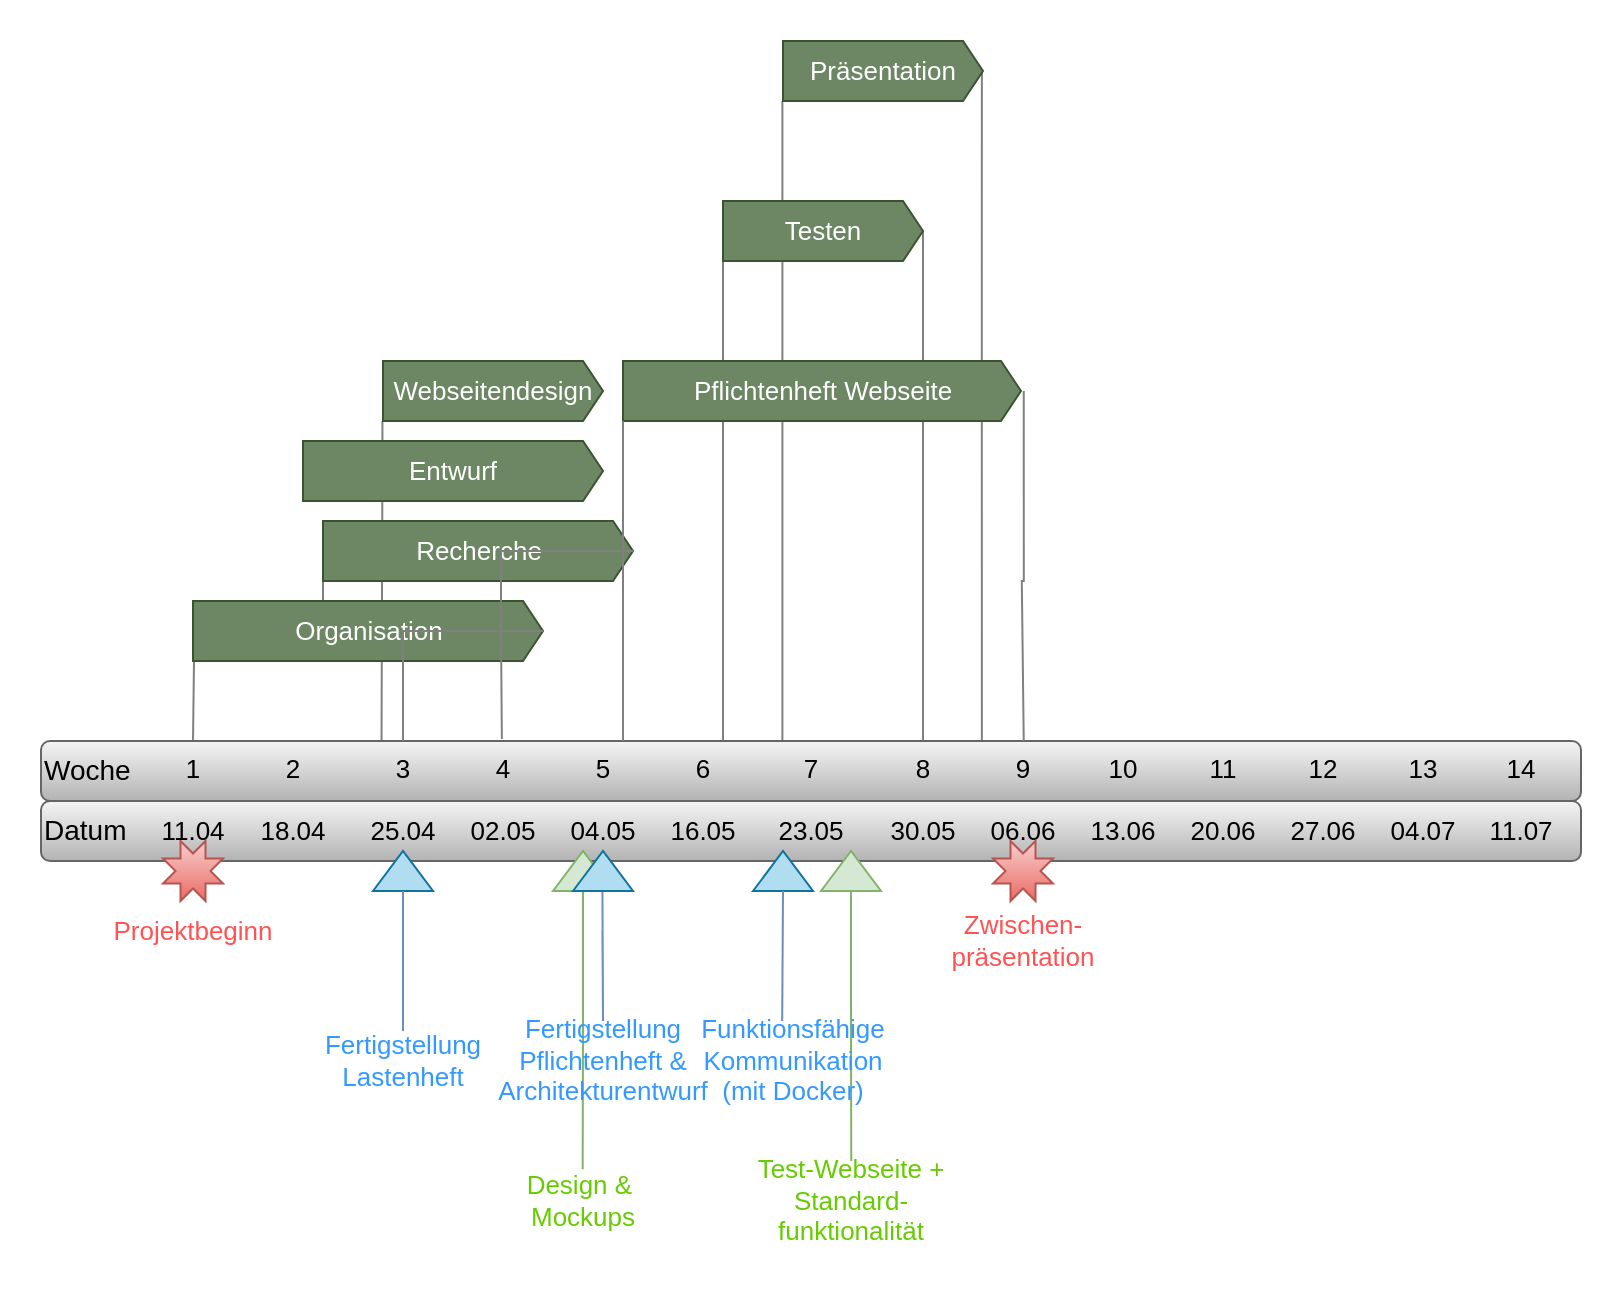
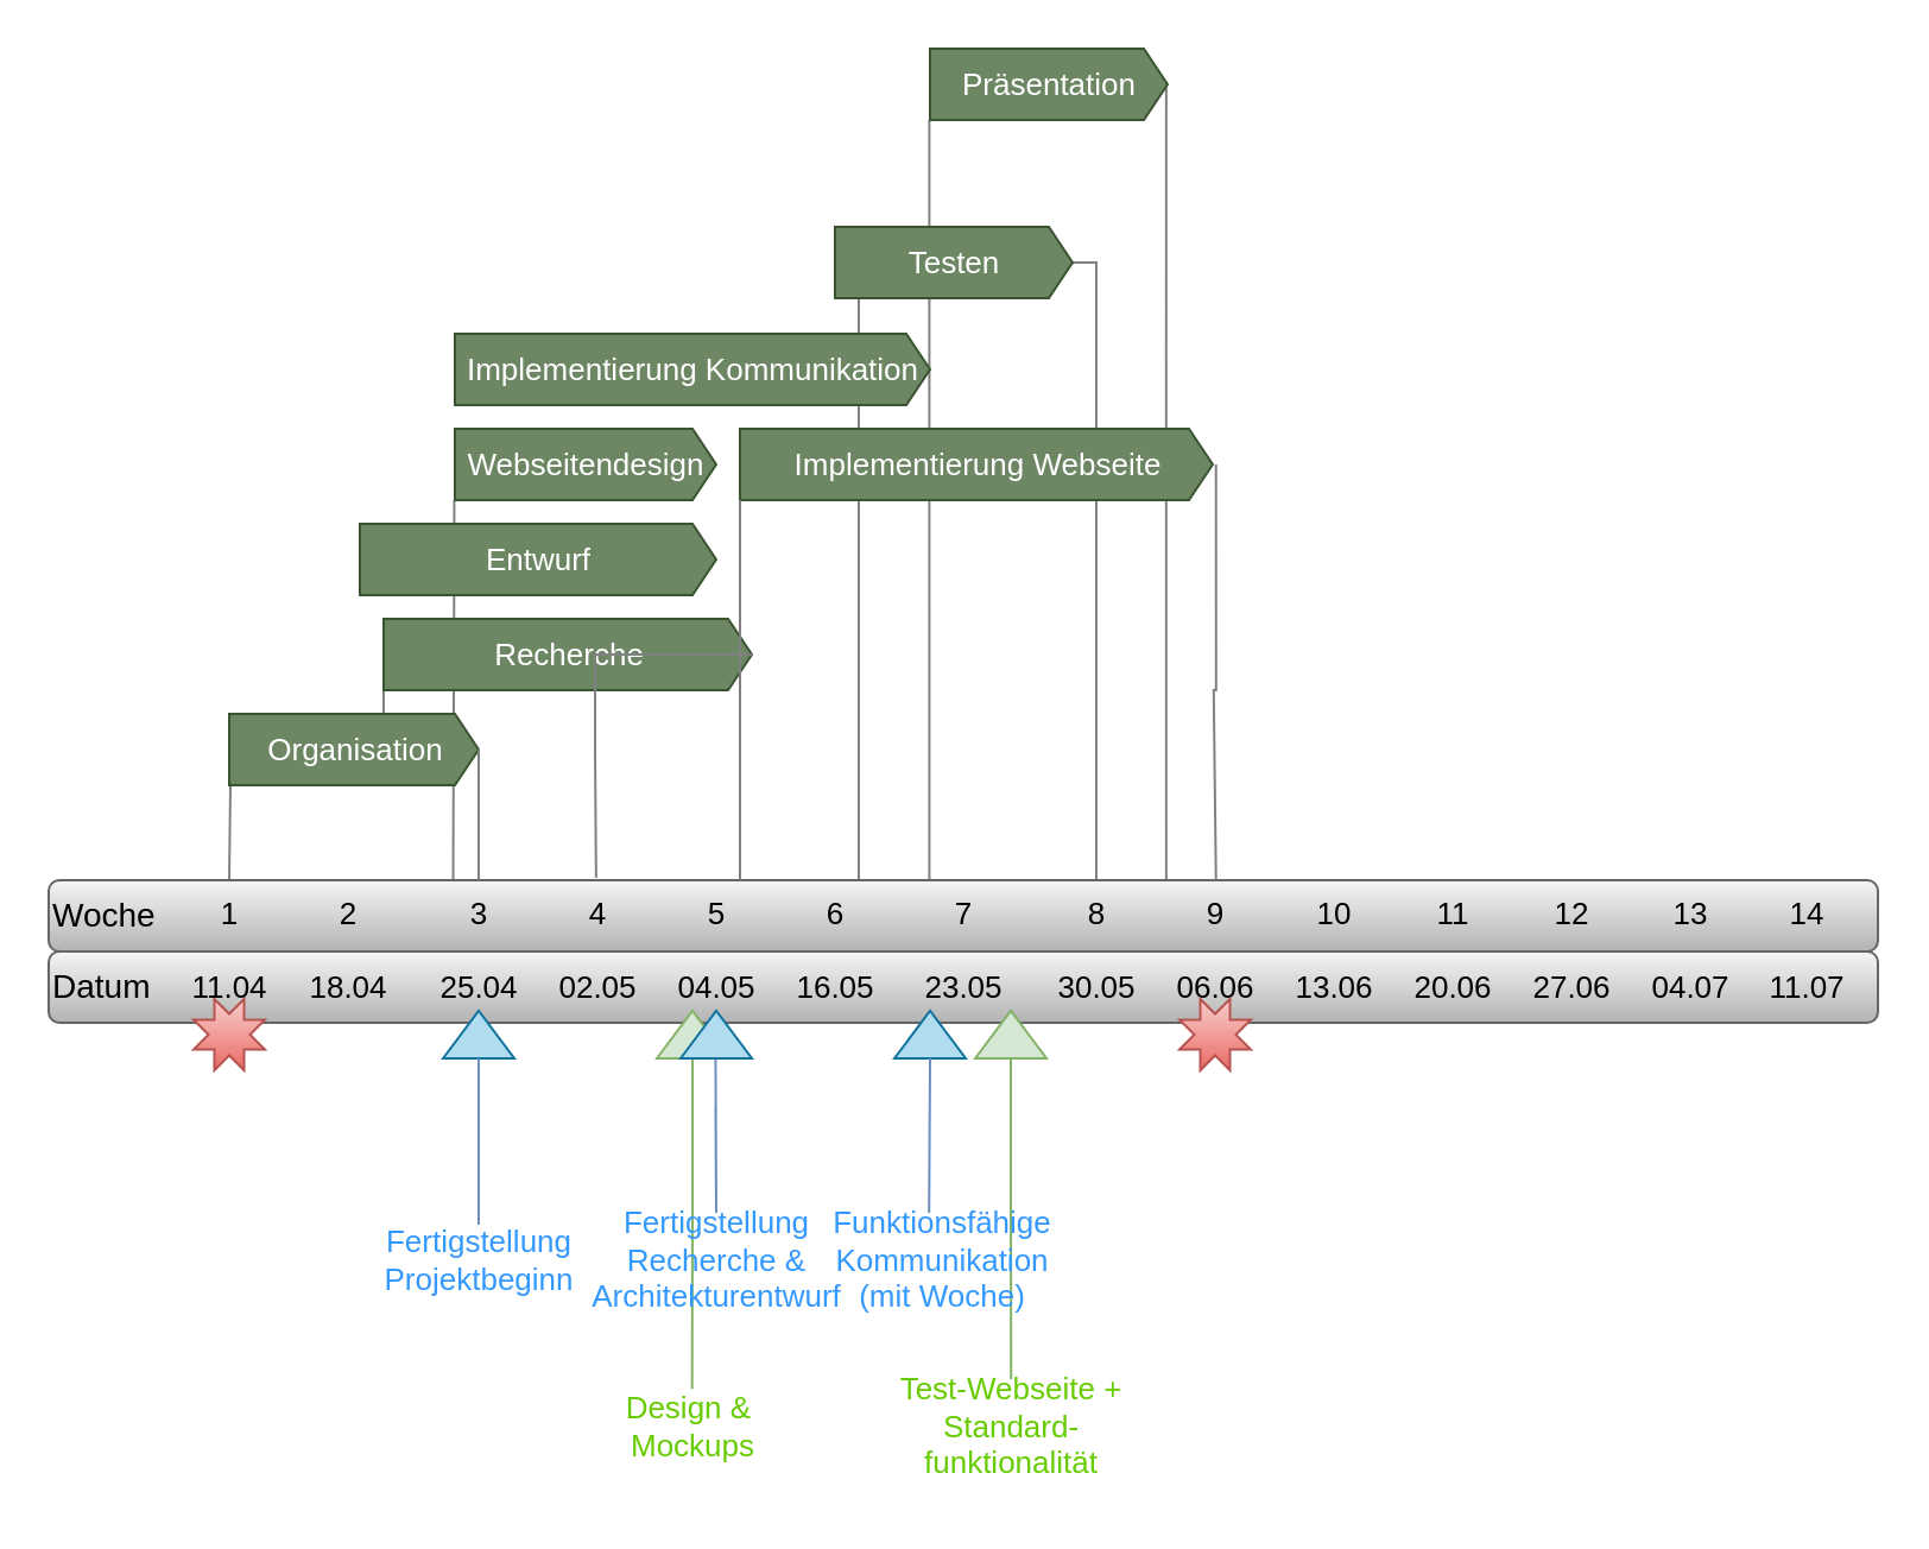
- <mxCell id="34" value="Testen" style="html=1;shadow=0;dashed=0;align=center;verticalAlign=middle;shape=mxgraph.arrows2.arrow;dy=0;dx=10;notch=0;fillColor=#6d8764;fontColor=#ffffff;strokeColor=#3A5431;fontSize=13;" vertex="1" parent="1"><mxGeometry x="361" y="100" width="100" height="30" as="geometry" /></mxCell>
+ <mxCell id="34" value="Testen" style="html=1;shadow=0;dashed=0;align=center;verticalAlign=middle;shape=mxgraph.arrows2.arrow;dy=0;dx=10;notch=0;fillColor=#6d8764;fontColor=#ffffff;strokeColor=#3A5431;fontSize=13;" vertex="1" parent="1"><mxGeometry x="351" y="95" width="100" height="30" as="geometry" /></mxCell>
+ <mxCell id="31" value="Implementierung Kommunikation" style="html=1;shadow=0;dashed=0;align=center;verticalAlign=middle;shape=mxgraph.arrows2.arrow;dy=0;dx=10;notch=0;fillColor=#6d8764;fontColor=#ffffff;strokeColor=#3A5431;fontSize=13;" vertex="1" parent="1"><mxGeometry x="191" y="140" width="200" height="30" as="geometry" /></mxCell>
- <mxCell id="35" value="Pflichtenheft Webseite" style="html=1;shadow=0;dashed=0;align=center;verticalAlign=middle;shape=mxgraph.arrows2.arrow;dy=0;dx=10;notch=0;fillColor=#6d8764;fontColor=#ffffff;strokeColor=#3A5431;fontSize=13;" vertex="1" parent="1"><mxGeometry x="311" y="180" width="199" height="30" as="geometry" /></mxCell>
+ <mxCell id="35" value="Implementierung Webseite" style="html=1;shadow=0;dashed=0;align=center;verticalAlign=middle;shape=mxgraph.arrows2.arrow;dy=0;dx=10;notch=0;fillColor=#6d8764;fontColor=#ffffff;strokeColor=#3A5431;fontSize=13;" vertex="1" parent="1"><mxGeometry x="311" y="180" width="199" height="30" as="geometry" /></mxCell>
- <mxCell id="26" value="Organisation" style="html=1;shadow=0;dashed=0;align=center;verticalAlign=middle;shape=mxgraph.arrows2.arrow;dy=0;dx=10;notch=0;fillColor=#6d8764;fontColor=#ffffff;strokeColor=#3A5431;fontSize=13;" vertex="1" parent="1"><mxGeometry x="96" y="300" width="175" height="30" as="geometry" /></mxCell>
+ <mxCell id="26" value="Organisation" style="html=1;shadow=0;dashed=0;align=center;verticalAlign=middle;shape=mxgraph.arrows2.arrow;dy=0;dx=10;notch=0;fillColor=#6d8764;fontColor=#ffffff;strokeColor=#3A5431;fontSize=13;" vertex="1" parent="1"><mxGeometry x="96" y="300" width="105" height="30" as="geometry" /></mxCell>
- <mxCell id="14" value="&lt;font color=&quot;#ff5353&quot; style=&quot;font-size: 13px;&quot;&gt;Projektbeginn&lt;/font&gt;" style="text;html=1;align=center;verticalAlign=middle;resizable=0;points=[];autosize=1;strokeColor=none;fillColor=none;fontSize=13;" vertex="1" parent="1"><mxGeometry x="46" y="450" width="100" height="30" as="geometry" /></mxCell>
- <mxCell id="46" value="&lt;div style=&quot;font-size: 13px;&quot;&gt;&lt;font color=&quot;#ff5353&quot; style=&quot;font-size: 13px;&quot;&gt;Zwischen-&lt;/font&gt;&lt;/div&gt;&lt;div style=&quot;font-size: 13px;&quot;&gt;&lt;font color=&quot;#ff5353&quot; style=&quot;font-size: 13px;&quot;&gt;präsentation&lt;br style=&quot;font-size: 13px;&quot;&gt;&lt;/font&gt;&lt;/div&gt;" style="text;html=1;align=center;verticalAlign=middle;resizable=0;points=[];autosize=1;strokeColor=none;fillColor=none;fontSize=13;" vertex="1" parent="1"><mxGeometry x="461" y="450" width="100" height="40" as="geometry" /></mxCell>
- <mxCell id="43" value="&lt;div style=&quot;font-size: 13px;&quot;&gt;&lt;font color=&quot;#3399ff&quot; style=&quot;font-size: 13px;&quot;&gt;Fertigstellung&lt;/font&gt;&lt;/div&gt;&lt;div style=&quot;font-size: 13px;&quot;&gt;&lt;font color=&quot;#3399ff&quot; style=&quot;font-size: 13px;&quot;&gt;Lastenheft&lt;br style=&quot;font-size: 13px;&quot;&gt;&lt;/font&gt;&lt;/div&gt;" style="text;html=1;align=center;verticalAlign=middle;resizable=0;points=[];autosize=1;strokeColor=none;fillColor=none;fontSize=13;" vertex="1" parent="1"><mxGeometry x="151" y="510" width="100" height="40" as="geometry" /></mxCell>
+ <mxCell id="43" value="&lt;div style=&quot;font-size: 13px;&quot;&gt;&lt;font color=&quot;#3399ff&quot; style=&quot;font-size: 13px;&quot;&gt;Fertigstellung&lt;/font&gt;&lt;/div&gt;&lt;div style=&quot;font-size: 13px;&quot;&gt;&lt;font color=&quot;#3399ff&quot; style=&quot;font-size: 13px;&quot;&gt;Projektbeginn&lt;br style=&quot;font-size: 13px;&quot;&gt;&lt;/font&gt;&lt;/div&gt;" style="text;html=1;align=center;verticalAlign=middle;resizable=0;points=[];autosize=1;strokeColor=none;fillColor=none;fontSize=13;" vertex="1" parent="1"><mxGeometry x="151" y="510" width="100" height="40" as="geometry" /></mxCell>
- <mxCell id="44" value="&lt;div style=&quot;font-size: 13px;&quot;&gt;&lt;font color=&quot;#3399ff&quot; style=&quot;font-size: 13px;&quot;&gt;Fertigstellung&lt;/font&gt;&lt;/div&gt;&lt;div style=&quot;font-size: 13px;&quot;&gt;&lt;font color=&quot;#3399ff&quot; style=&quot;font-size: 13px;&quot;&gt;Pflichtenheft &amp;amp;&lt;/font&gt;&lt;/div&gt;&lt;div style=&quot;font-size: 13px;&quot;&gt;&lt;font color=&quot;#3399ff&quot; style=&quot;font-size: 13px;&quot;&gt;Architekturentwurf&lt;br style=&quot;font-size: 13px;&quot;&gt;&lt;/font&gt;&lt;/div&gt;" style="text;html=1;align=center;verticalAlign=middle;resizable=0;points=[];autosize=1;strokeColor=none;fillColor=none;fontSize=13;" vertex="1" parent="1"><mxGeometry x="236" y="500" width="130" height="60" as="geometry" /></mxCell>
+ <mxCell id="44" value="&lt;div style=&quot;font-size: 13px;&quot;&gt;&lt;font color=&quot;#3399ff&quot; style=&quot;font-size: 13px;&quot;&gt;Fertigstellung&lt;/font&gt;&lt;/div&gt;&lt;div style=&quot;font-size: 13px;&quot;&gt;&lt;font color=&quot;#3399ff&quot; style=&quot;font-size: 13px;&quot;&gt;Recherche &amp;amp;&lt;/font&gt;&lt;/div&gt;&lt;div style=&quot;font-size: 13px;&quot;&gt;&lt;font color=&quot;#3399ff&quot; style=&quot;font-size: 13px;&quot;&gt;Architekturentwurf&lt;br style=&quot;font-size: 13px;&quot;&gt;&lt;/font&gt;&lt;/div&gt;" style="text;html=1;align=center;verticalAlign=middle;resizable=0;points=[];autosize=1;strokeColor=none;fillColor=none;fontSize=13;" vertex="1" parent="1"><mxGeometry x="236" y="500" width="130" height="60" as="geometry" /></mxCell>
- <mxCell id="45" value="&lt;div style=&quot;font-size: 13px;&quot;&gt;&lt;font color=&quot;#3399ff&quot; style=&quot;font-size: 13px;&quot;&gt;Funktionsfähige&lt;/font&gt;&lt;/div&gt;&lt;div style=&quot;font-size: 13px;&quot;&gt;&lt;font color=&quot;#3399ff&quot; style=&quot;font-size: 13px;&quot;&gt;Kommunikation&lt;/font&gt;&lt;/div&gt;&lt;div style=&quot;font-size: 13px;&quot;&gt;&lt;font color=&quot;#3399ff&quot; style=&quot;font-size: 13px;&quot;&gt;(mit Docker)&lt;br style=&quot;font-size: 13px;&quot;&gt;&lt;/font&gt;&lt;/div&gt;" style="text;html=1;align=center;verticalAlign=middle;resizable=0;points=[];autosize=1;strokeColor=none;fillColor=none;fontSize=13;" vertex="1" parent="1"><mxGeometry x="336" y="500" width="120" height="60" as="geometry" /></mxCell>
+ <mxCell id="45" value="&lt;div style=&quot;font-size: 13px;&quot;&gt;&lt;font color=&quot;#3399ff&quot; style=&quot;font-size: 13px;&quot;&gt;Funktionsfähige&lt;/font&gt;&lt;/div&gt;&lt;div style=&quot;font-size: 13px;&quot;&gt;&lt;font color=&quot;#3399ff&quot; style=&quot;font-size: 13px;&quot;&gt;Kommunikation&lt;/font&gt;&lt;/div&gt;&lt;div style=&quot;font-size: 13px;&quot;&gt;&lt;font color=&quot;#3399ff&quot; style=&quot;font-size: 13px;&quot;&gt;(mit Woche)&lt;br style=&quot;font-size: 13px;&quot;&gt;&lt;/font&gt;&lt;/div&gt;" style="text;html=1;align=center;verticalAlign=middle;resizable=0;points=[];autosize=1;strokeColor=none;fillColor=none;fontSize=13;" vertex="1" parent="1"><mxGeometry x="336" y="500" width="120" height="60" as="geometry" /></mxCell>
